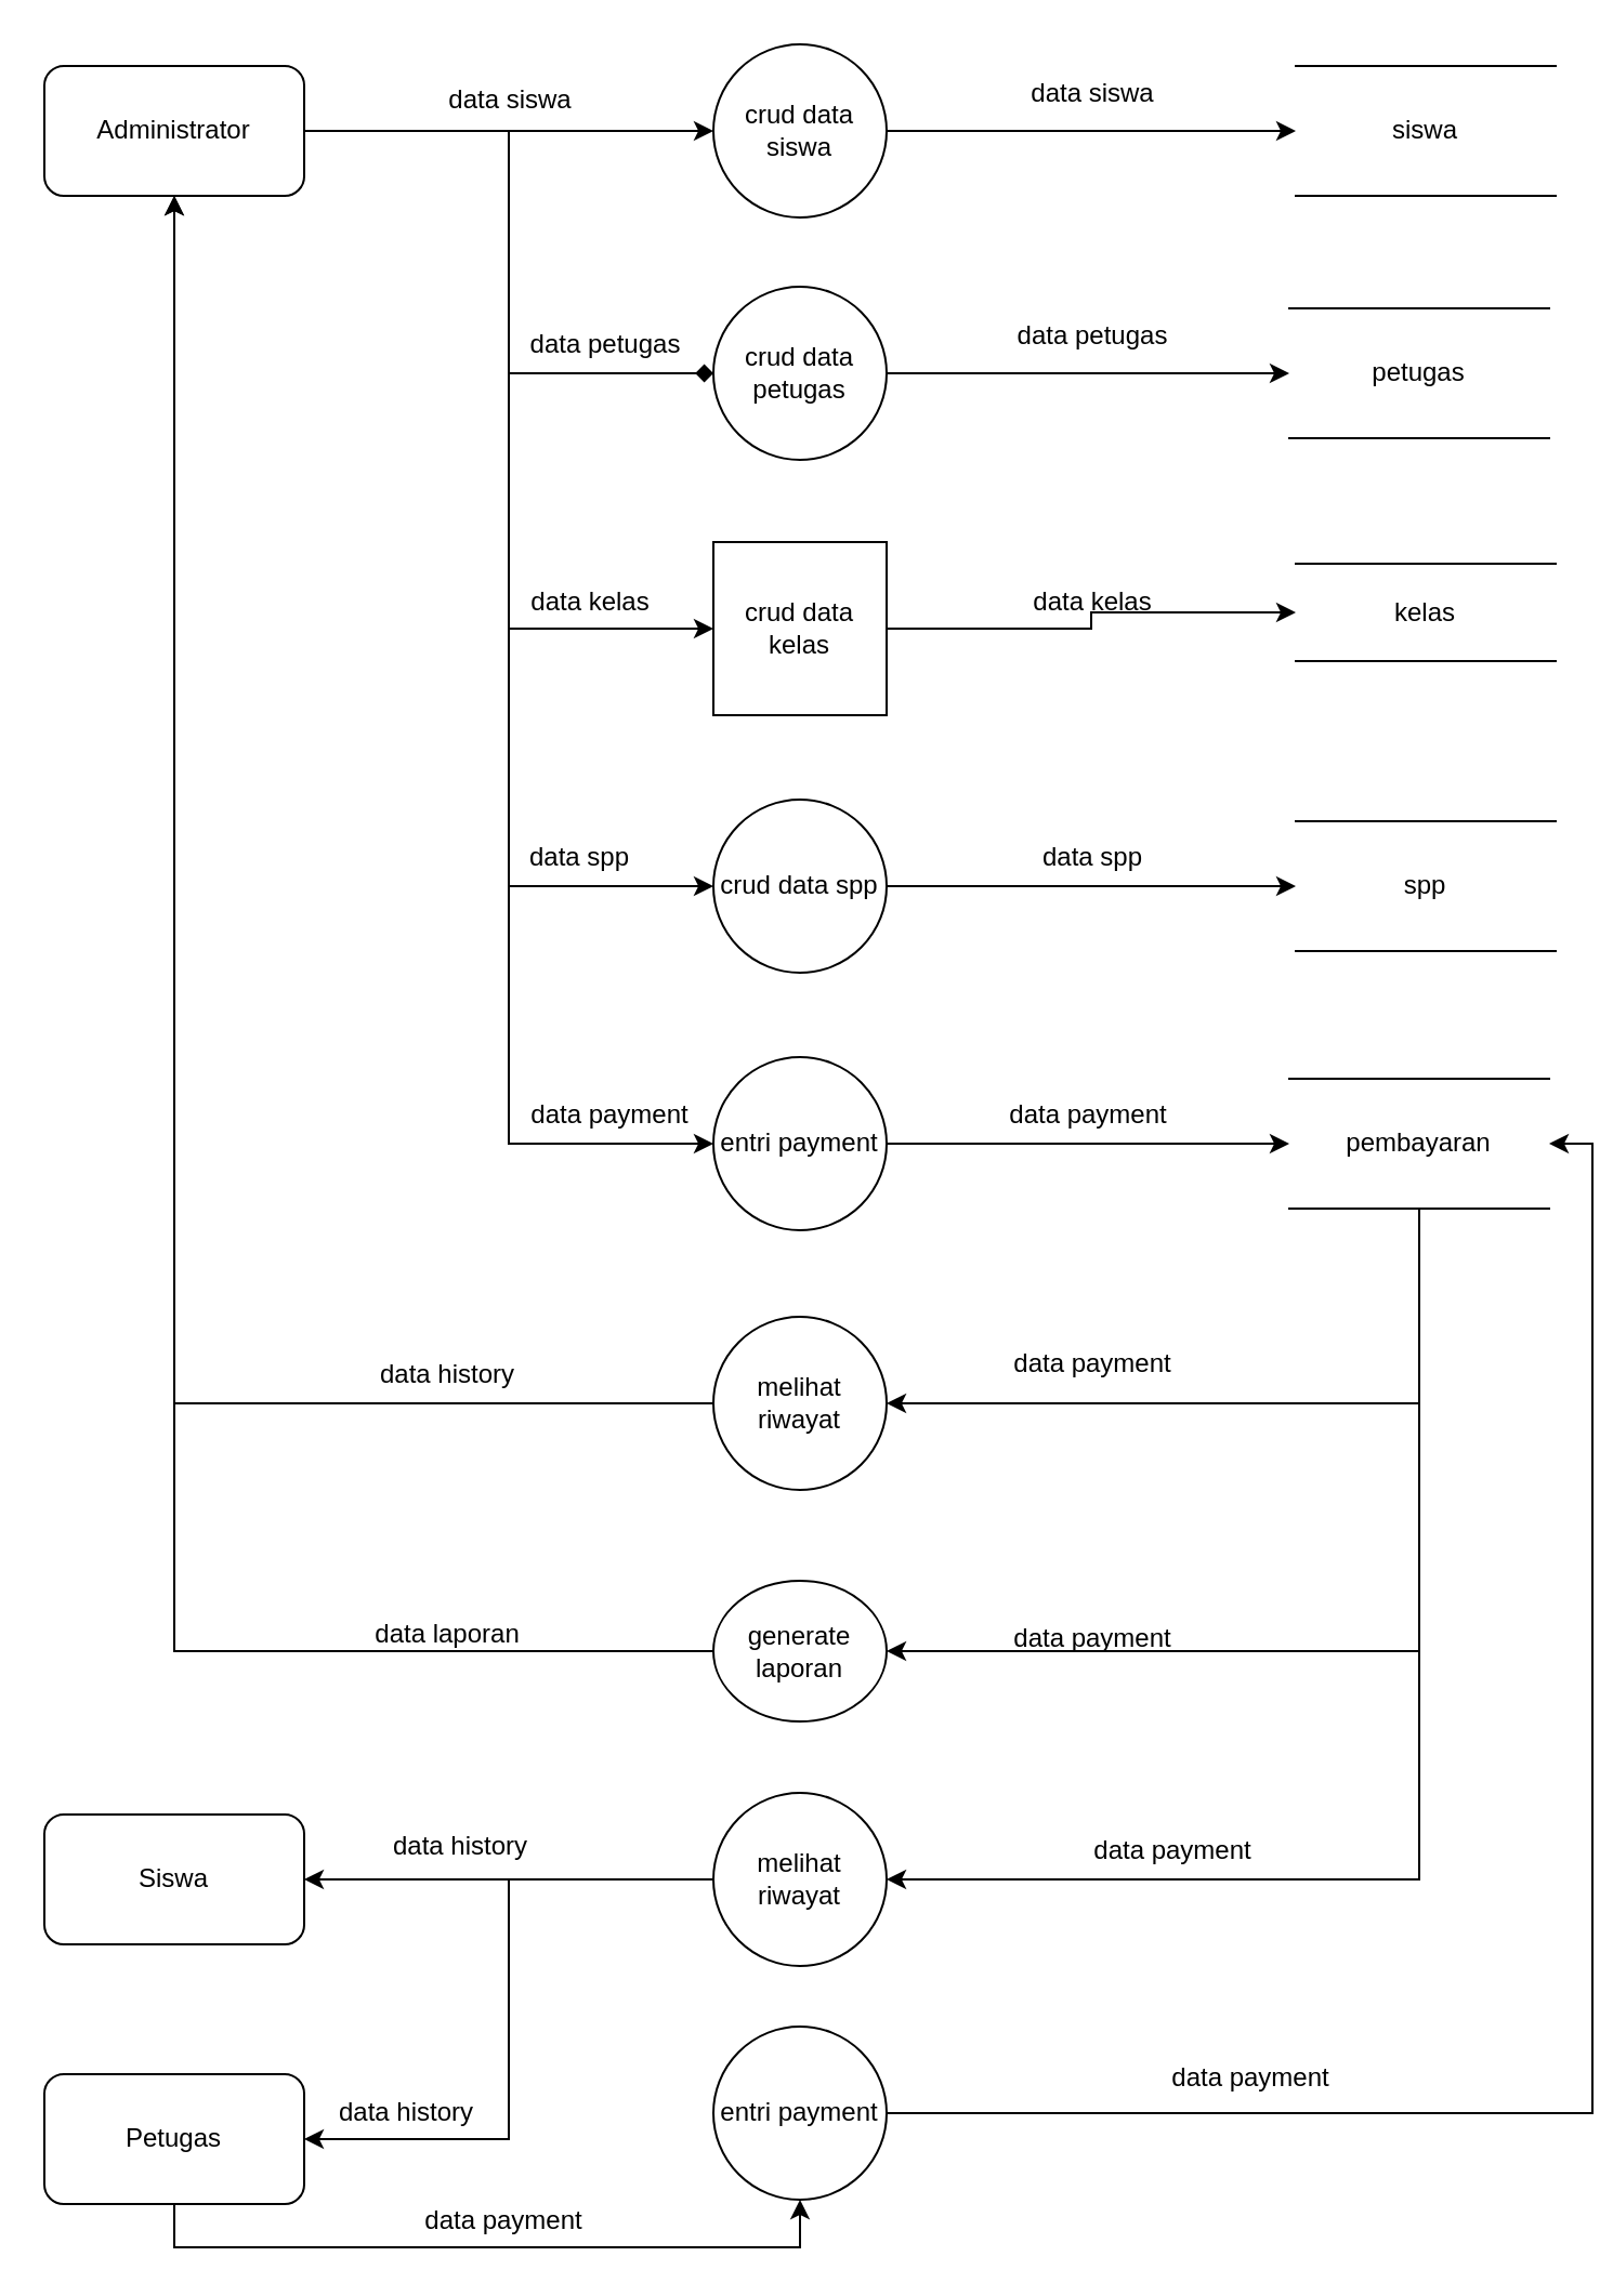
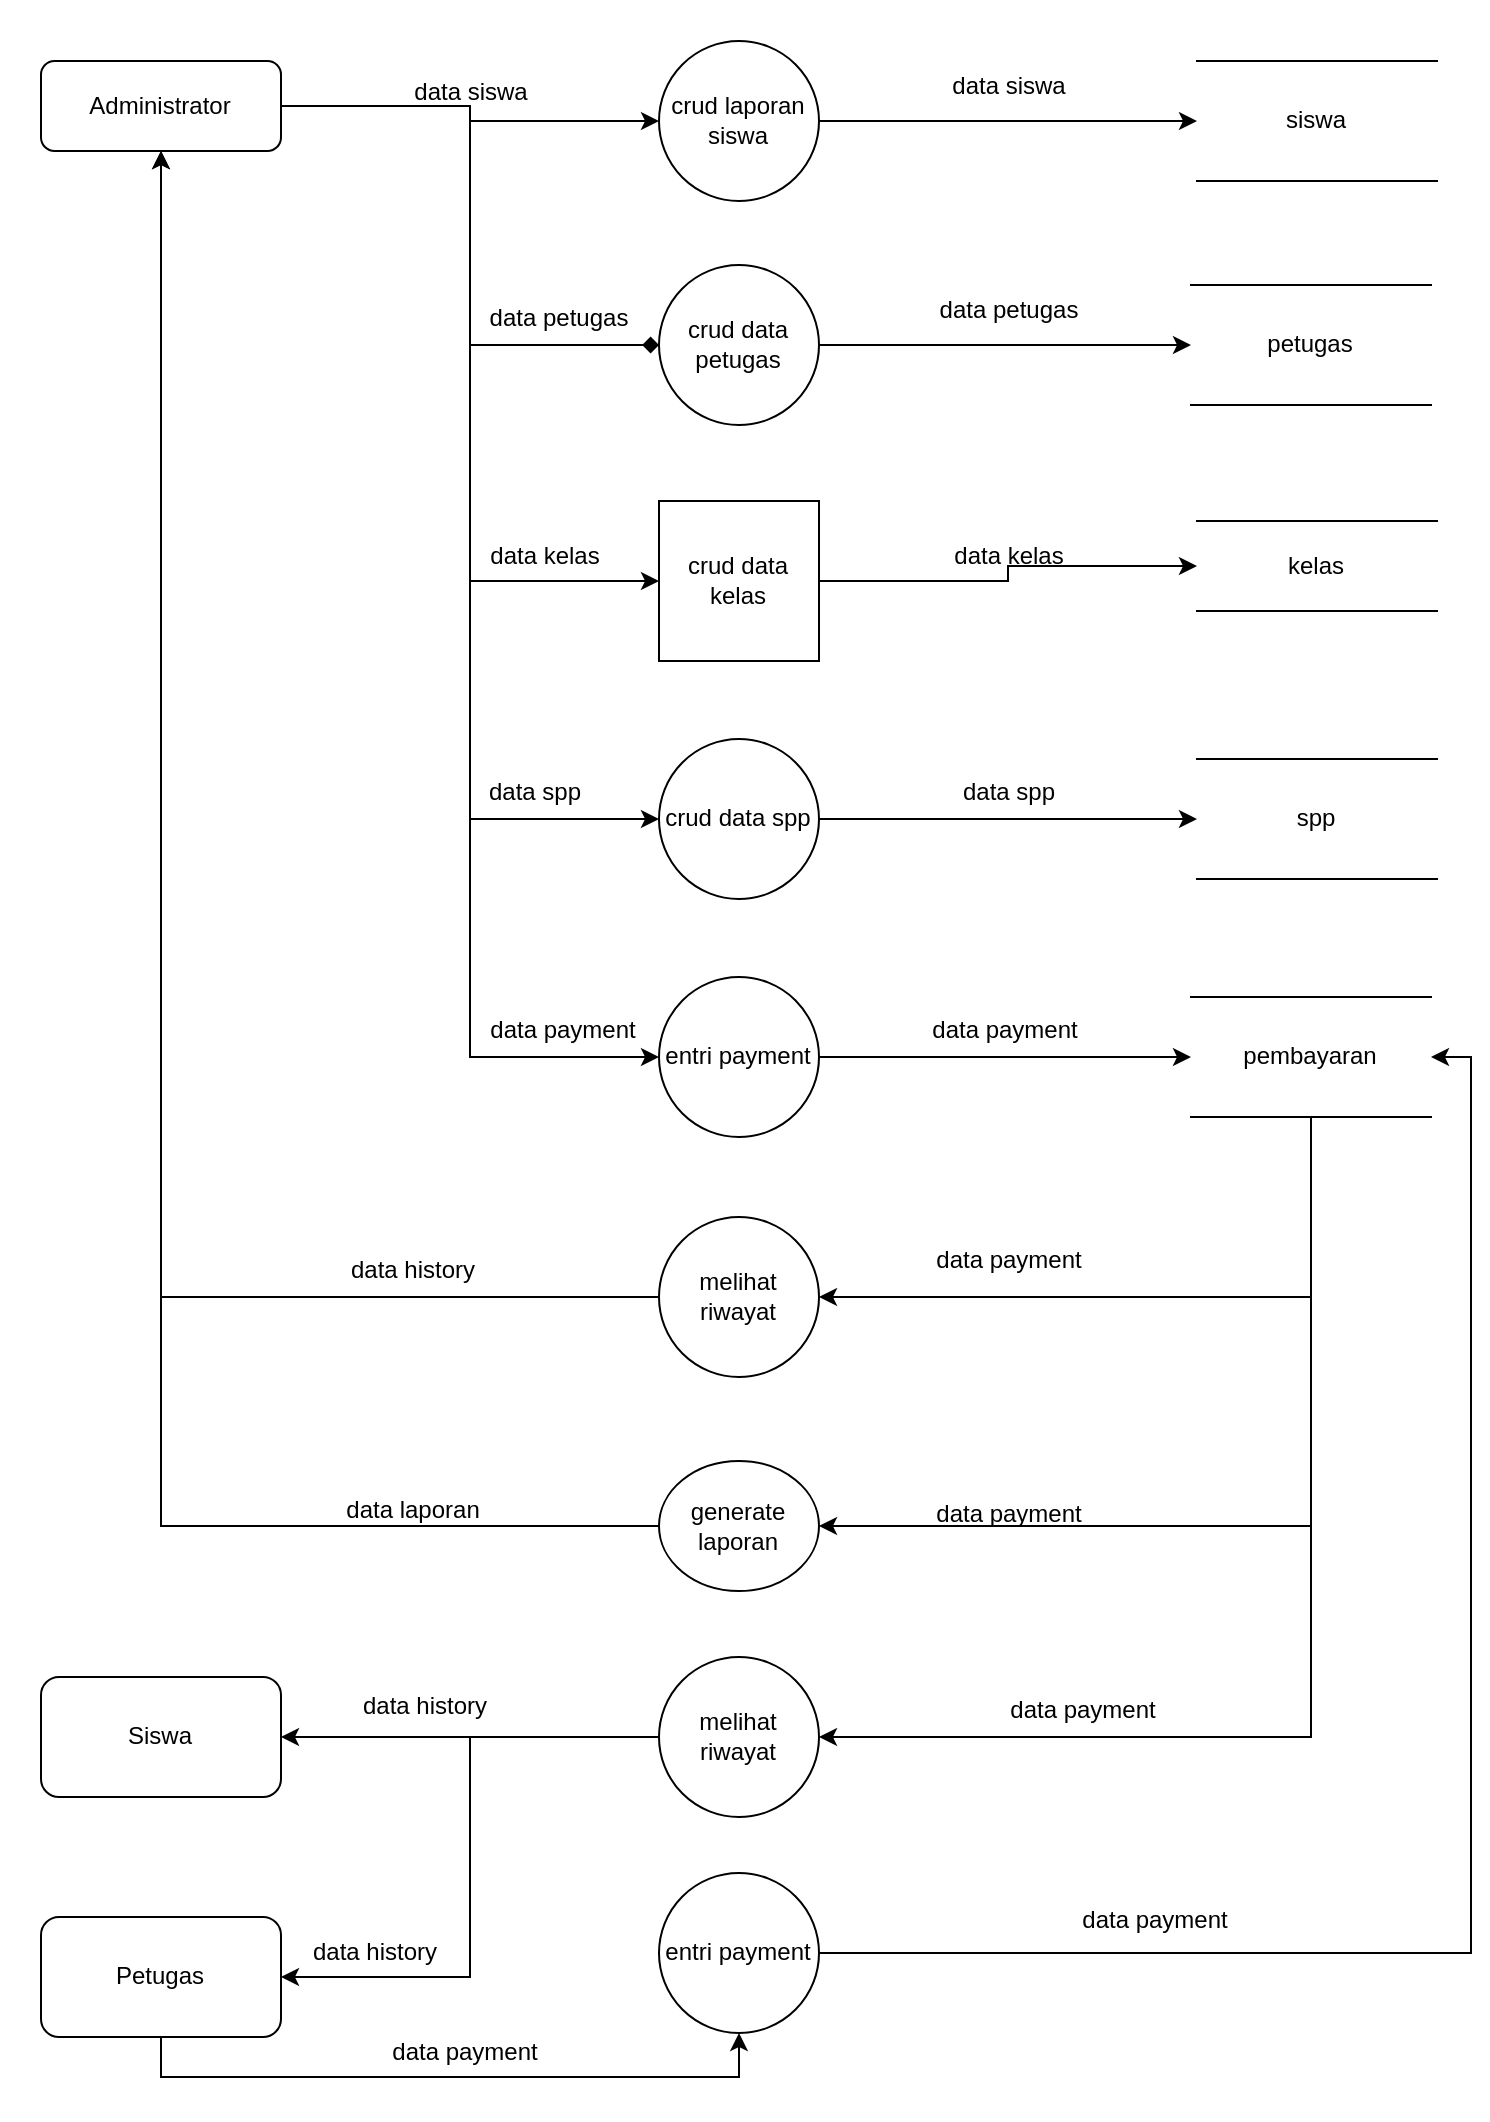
- <mxCell id="7" value="Administrator" style="rounded=1;whiteSpace=wrap;html=1;" vertex="1" parent="1"><mxGeometry x="20" y="30" width="120" height="60" as="geometry" /></mxCell>
+ <mxCell id="7" value="Administrator" style="rounded=1;whiteSpace=wrap;html=1;" vertex="1" parent="1"><mxGeometry x="20" y="30" width="120" height="45" as="geometry" /></mxCell>
- <mxCell id="12" value="crud data siswa" style="ellipse;whiteSpace=wrap;html=1;aspect=fixed;" vertex="1" parent="1"><mxGeometry x="329" y="20" width="80" height="80" as="geometry" /></mxCell>
+ <mxCell id="12" value="crud laporan siswa" style="ellipse;whiteSpace=wrap;html=1;aspect=fixed;" vertex="1" parent="1"><mxGeometry x="329" y="20" width="80" height="80" as="geometry" /></mxCell>
